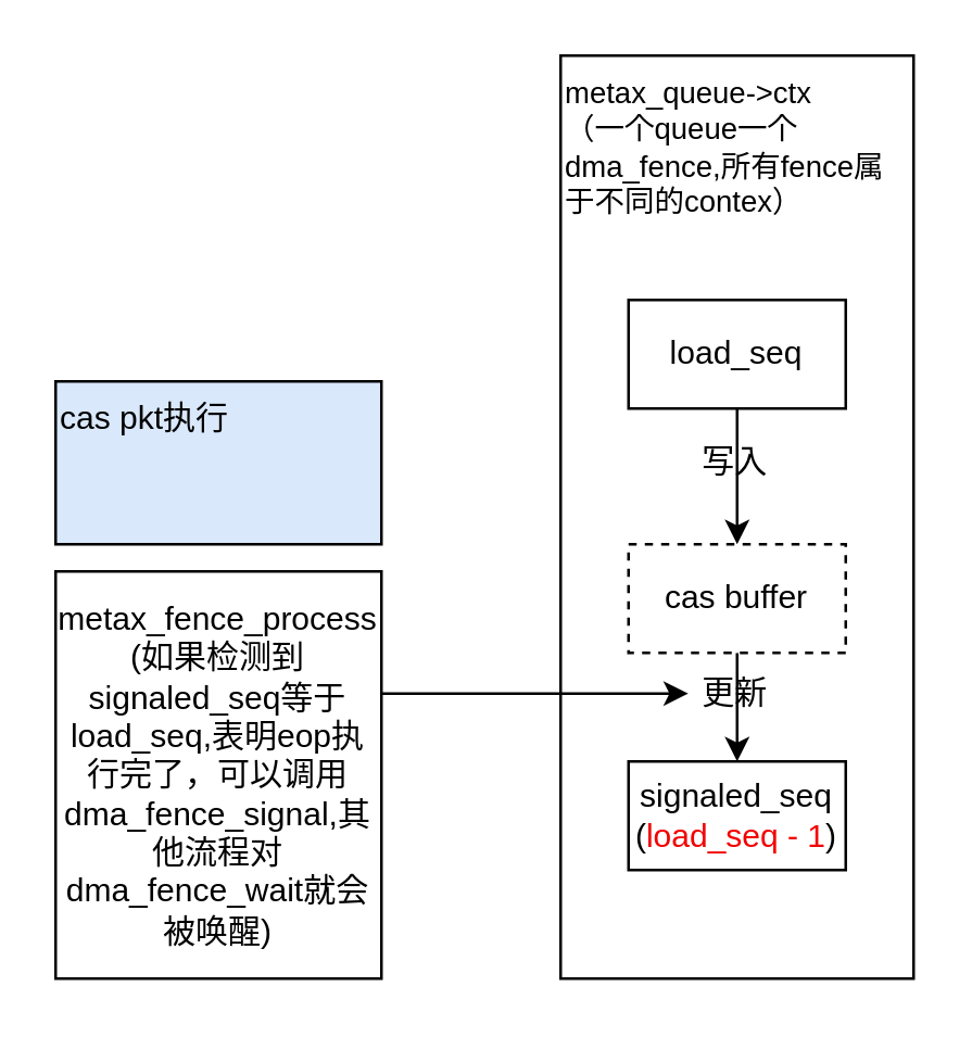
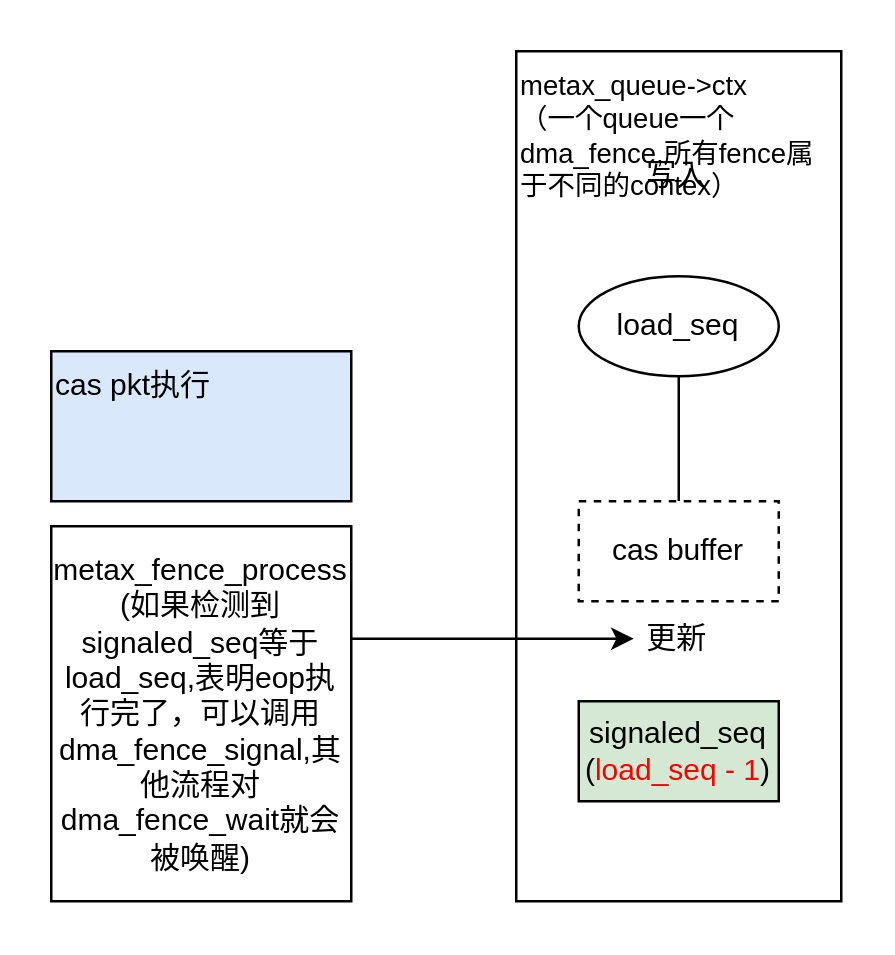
- <mxCell id="4" value="load_seq" style="rounded=0;whiteSpace=wrap;html=1;" vertex="1" parent="1"><mxGeometry x="231" y="110" width="80" height="40" as="geometry" /></mxCell>
+ <mxCell id="4" value="load_seq" style="ellipse;whiteSpace=wrap;html=1;" vertex="1" parent="1"><mxGeometry x="231" y="110" width="80" height="40" as="geometry" /></mxCell>
- <mxCell id="9" value="写入" style="text;html=1;align=center;verticalAlign=middle;whiteSpace=wrap;rounded=0;" vertex="1" parent="1"><mxGeometry x="253" y="155" width="35" height="30" as="geometry" /></mxCell>
+ <mxCell id="9" value="写入" style="text;html=1;align=center;verticalAlign=middle;whiteSpace=wrap;rounded=0;" vertex="1" parent="1"><mxGeometry x="253" y="55" width="35" height="30" as="geometry" /></mxCell>
- <mxCell id="3" style="edgeStyle=orthogonalEdgeStyle;rounded=0;orthogonalLoop=1;jettySize=auto;html=1;exitX=0.5;exitY=1;exitDx=0;exitDy=0;entryX=0.5;entryY=0;entryDx=0;entryDy=0;" edge="1" parent="1" source="4" target="8"><mxGeometry relative="1" as="geometry" /></mxCell>
+ <mxCell id="3" style="edgeStyle=orthogonalEdgeStyle;rounded=0;orthogonalLoop=1;jettySize=auto;html=1;exitX=0.5;exitY=1;exitDx=0;exitDy=0;entryX=0.5;entryY=0;entryDx=0;entryDy=0;endArrow=none;" edge="1" parent="1" source="4" target="8"><mxGeometry relative="1" as="geometry" /></mxCell>
- <mxCell id="7" style="edgeStyle=orthogonalEdgeStyle;rounded=0;orthogonalLoop=1;jettySize=auto;html=1;exitX=0.5;exitY=1;exitDx=0;exitDy=0;entryX=0.5;entryY=0;entryDx=0;entryDy=0;" edge="1" parent="1" source="8" target="5"><mxGeometry relative="1" as="geometry" /></mxCell>
- <mxCell id="5" value="signaled_seq&lt;div&gt;(&lt;font color=&quot;#f20202&quot;&gt;load_seq - 1&lt;/font&gt;)&lt;/div&gt;" style="rounded=0;whiteSpace=wrap;html=1;" vertex="1" parent="1"><mxGeometry x="231" y="280" width="80" height="40" as="geometry" /></mxCell>
+ <mxCell id="5" value="signaled_seq&lt;div&gt;(&lt;font color=&quot;#f20202&quot;&gt;load_seq - 1&lt;/font&gt;)&lt;/div&gt;" style="rounded=0;whiteSpace=wrap;html=1;fillColor=#d5e8d4;" vertex="1" parent="1"><mxGeometry x="231" y="280" width="80" height="40" as="geometry" /></mxCell>
